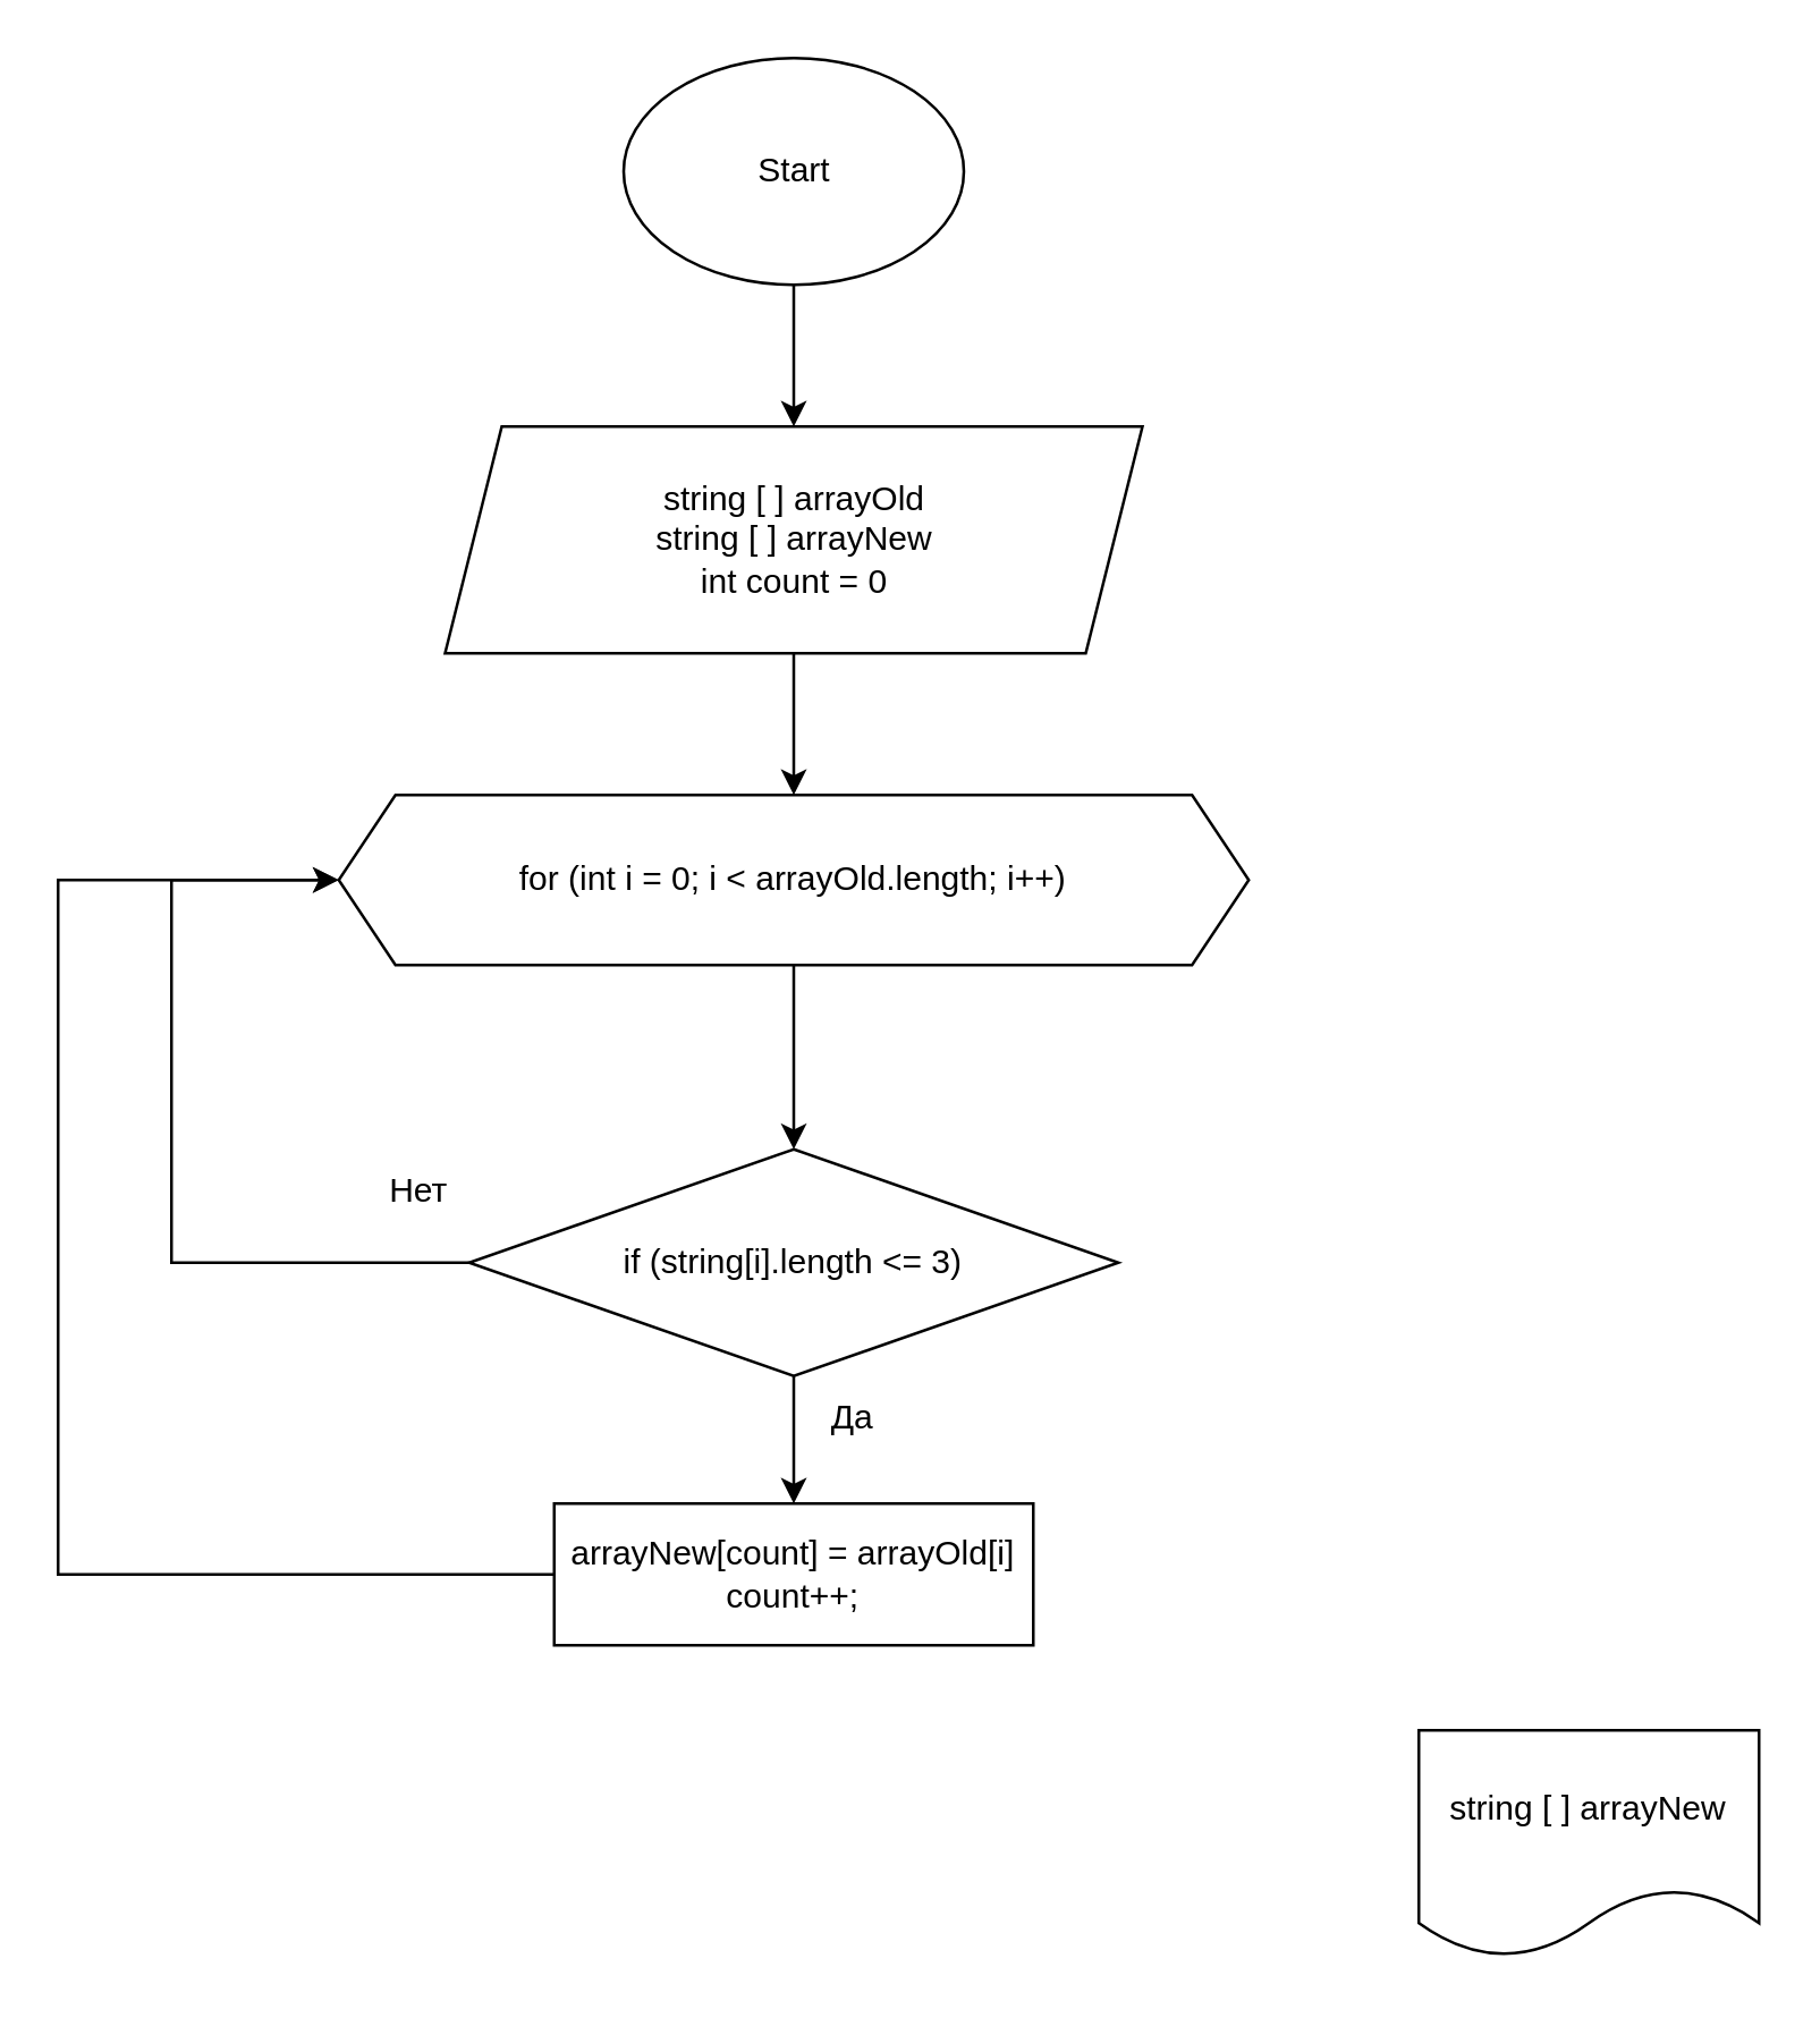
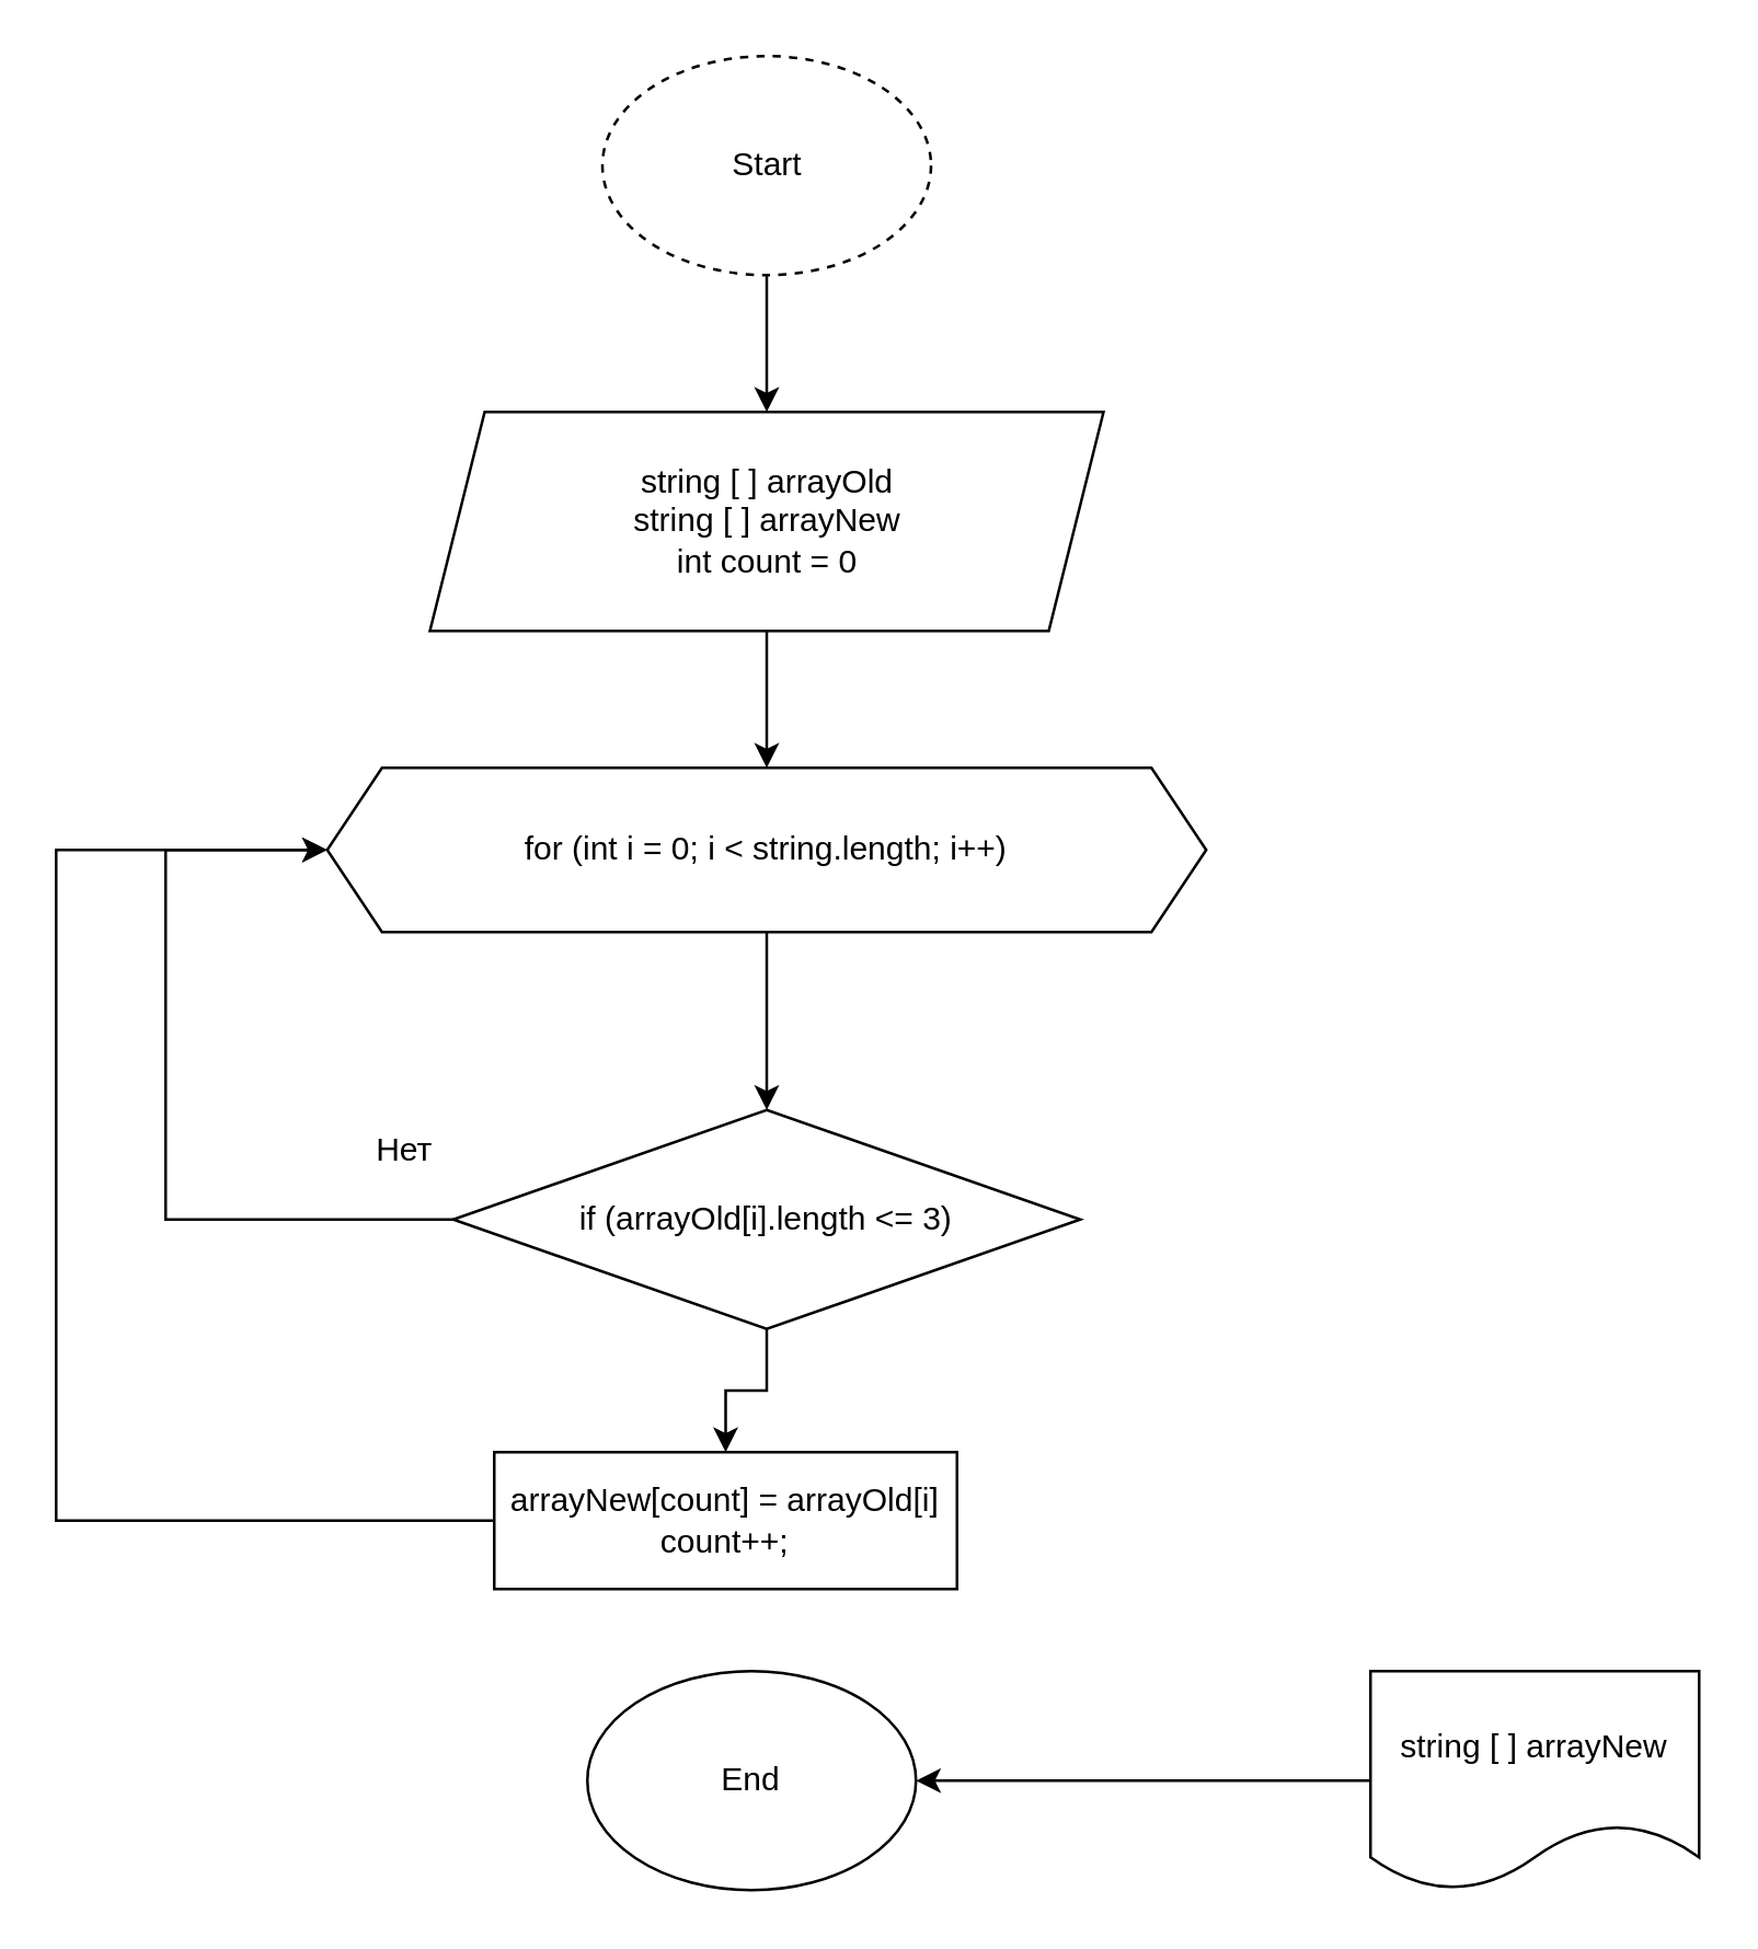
- <mxCell id="15" value="Start" style="ellipse;whiteSpace=wrap;html=1;" vertex="1" parent="1"><mxGeometry x="219.5" y="20" width="120" height="80" as="geometry" /></mxCell>
+ <mxCell id="15" value="Start" style="ellipse;whiteSpace=wrap;html=1;dashed=1;" vertex="1" parent="1"><mxGeometry x="219.5" y="20" width="120" height="80" as="geometry" /></mxCell>
- <mxCell id="6" value="for (int i = 0; i &amp;lt; arrayOld.length; i++)" style="shape=hexagon;perimeter=hexagonPerimeter2;whiteSpace=wrap;html=1;fixedSize=1;" vertex="1" parent="1"><mxGeometry x="119" y="280" width="321" height="60" as="geometry" /></mxCell>
+ <mxCell id="6" value="for (int i = 0; i &amp;lt; string.length; i++)" style="shape=hexagon;perimeter=hexagonPerimeter2;whiteSpace=wrap;html=1;fixedSize=1;" vertex="1" parent="1"><mxGeometry x="119" y="280" width="321" height="60" as="geometry" /></mxCell>
- <mxCell id="8" value="if (string[i].length &amp;lt;= 3)" style="rhombus;whiteSpace=wrap;html=1;" vertex="1" parent="1"><mxGeometry x="165" y="405" width="229" height="80" as="geometry" /></mxCell>
+ <mxCell id="8" value="if (arrayOld[i].length &amp;lt;= 3)" style="rhombus;whiteSpace=wrap;html=1;" vertex="1" parent="1"><mxGeometry x="165" y="405" width="229" height="80" as="geometry" /></mxCell>
- <mxCell id="12" value="Да" style="text;html=1;align=center;verticalAlign=middle;resizable=0;points=[];autosize=1;strokeColor=none;fillColor=none;" vertex="1" parent="1"><mxGeometry x="280" y="485" width="40" height="30" as="geometry" /></mxCell>
- <mxCell id="10" value="arrayNew[count] = arrayOld[i]&lt;br&gt;count++;" style="whiteSpace=wrap;html=1;" vertex="1" parent="1"><mxGeometry x="195" y="530" width="169" height="50" as="geometry" /></mxCell>
+ <mxCell id="10" value="arrayNew[count] = arrayOld[i]&lt;br&gt;count++;" style="whiteSpace=wrap;html=1;" vertex="1" parent="1"><mxGeometry x="180" y="530" width="169" height="50" as="geometry" /></mxCell>
+ <mxCell id="16" value="End" style="ellipse;whiteSpace=wrap;html=1;" vertex="1" parent="1"><mxGeometry x="214" y="610" width="120" height="80" as="geometry" /></mxCell>
+ <mxCell id="17" value="" style="edgeStyle=orthogonalEdgeStyle;rounded=0;orthogonalLoop=1;jettySize=auto;html=1;entryX=1;entryY=0.5;entryDx=0;entryDy=0;exitX=0;exitY=0.5;exitDx=0;exitDy=0;" edge="1" parent="1" source="14" target="16"><mxGeometry relative="1" as="geometry"><mxPoint x="440" y="440" as="sourcePoint" /><mxPoint x="550" y="530" as="targetPoint" /><Array as="points"><mxPoint x="450" y="650" /><mxPoint x="450" y="650" /></Array></mxGeometry></mxCell>
